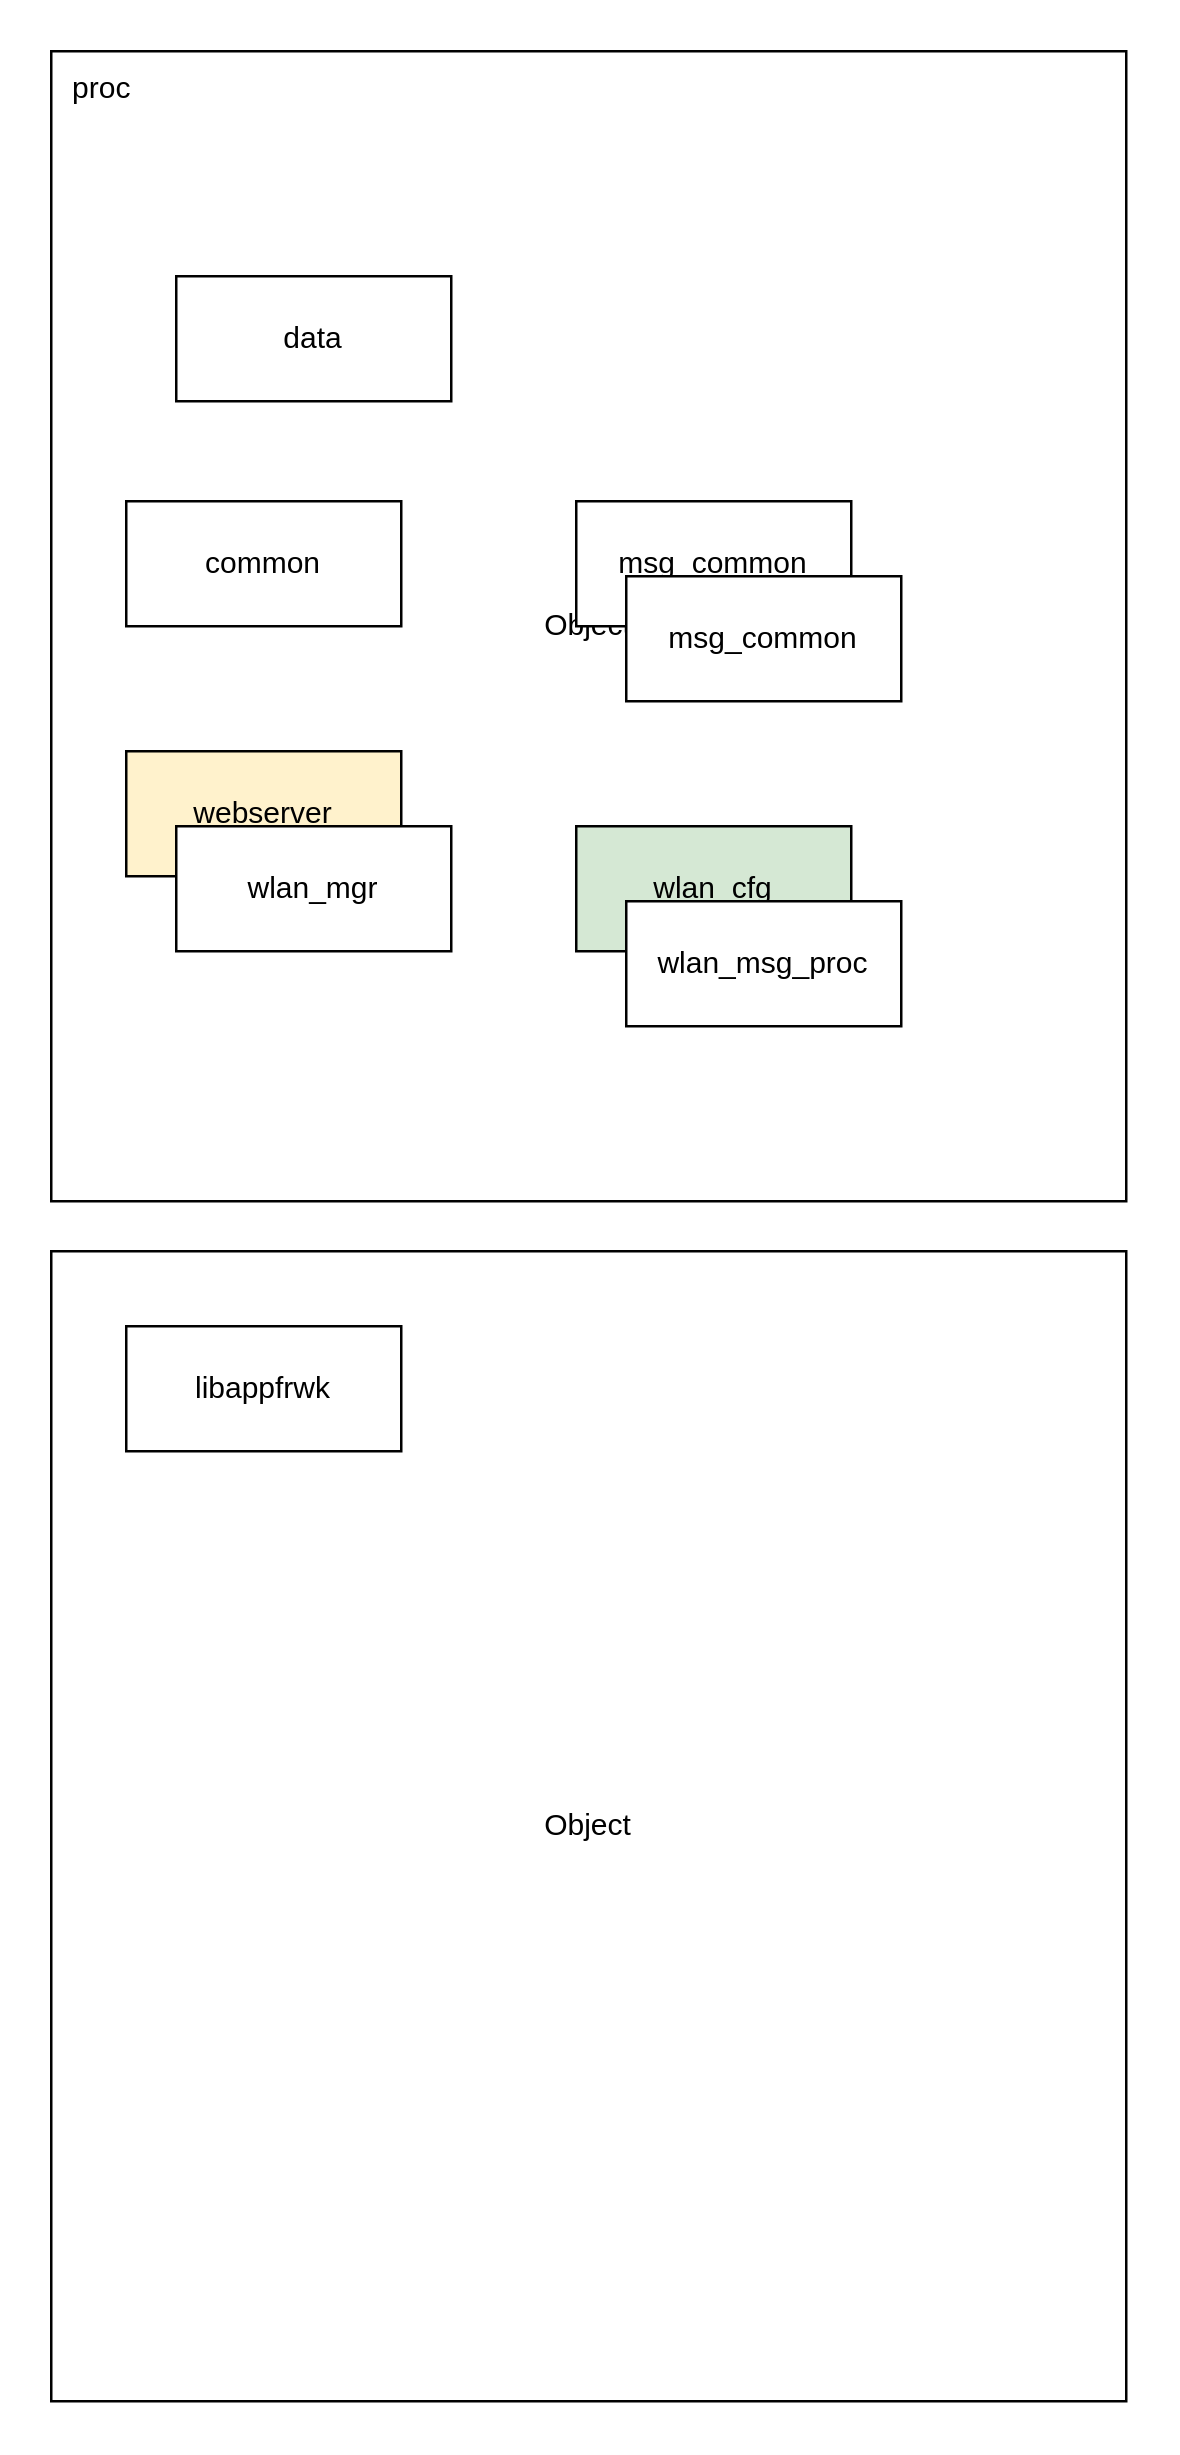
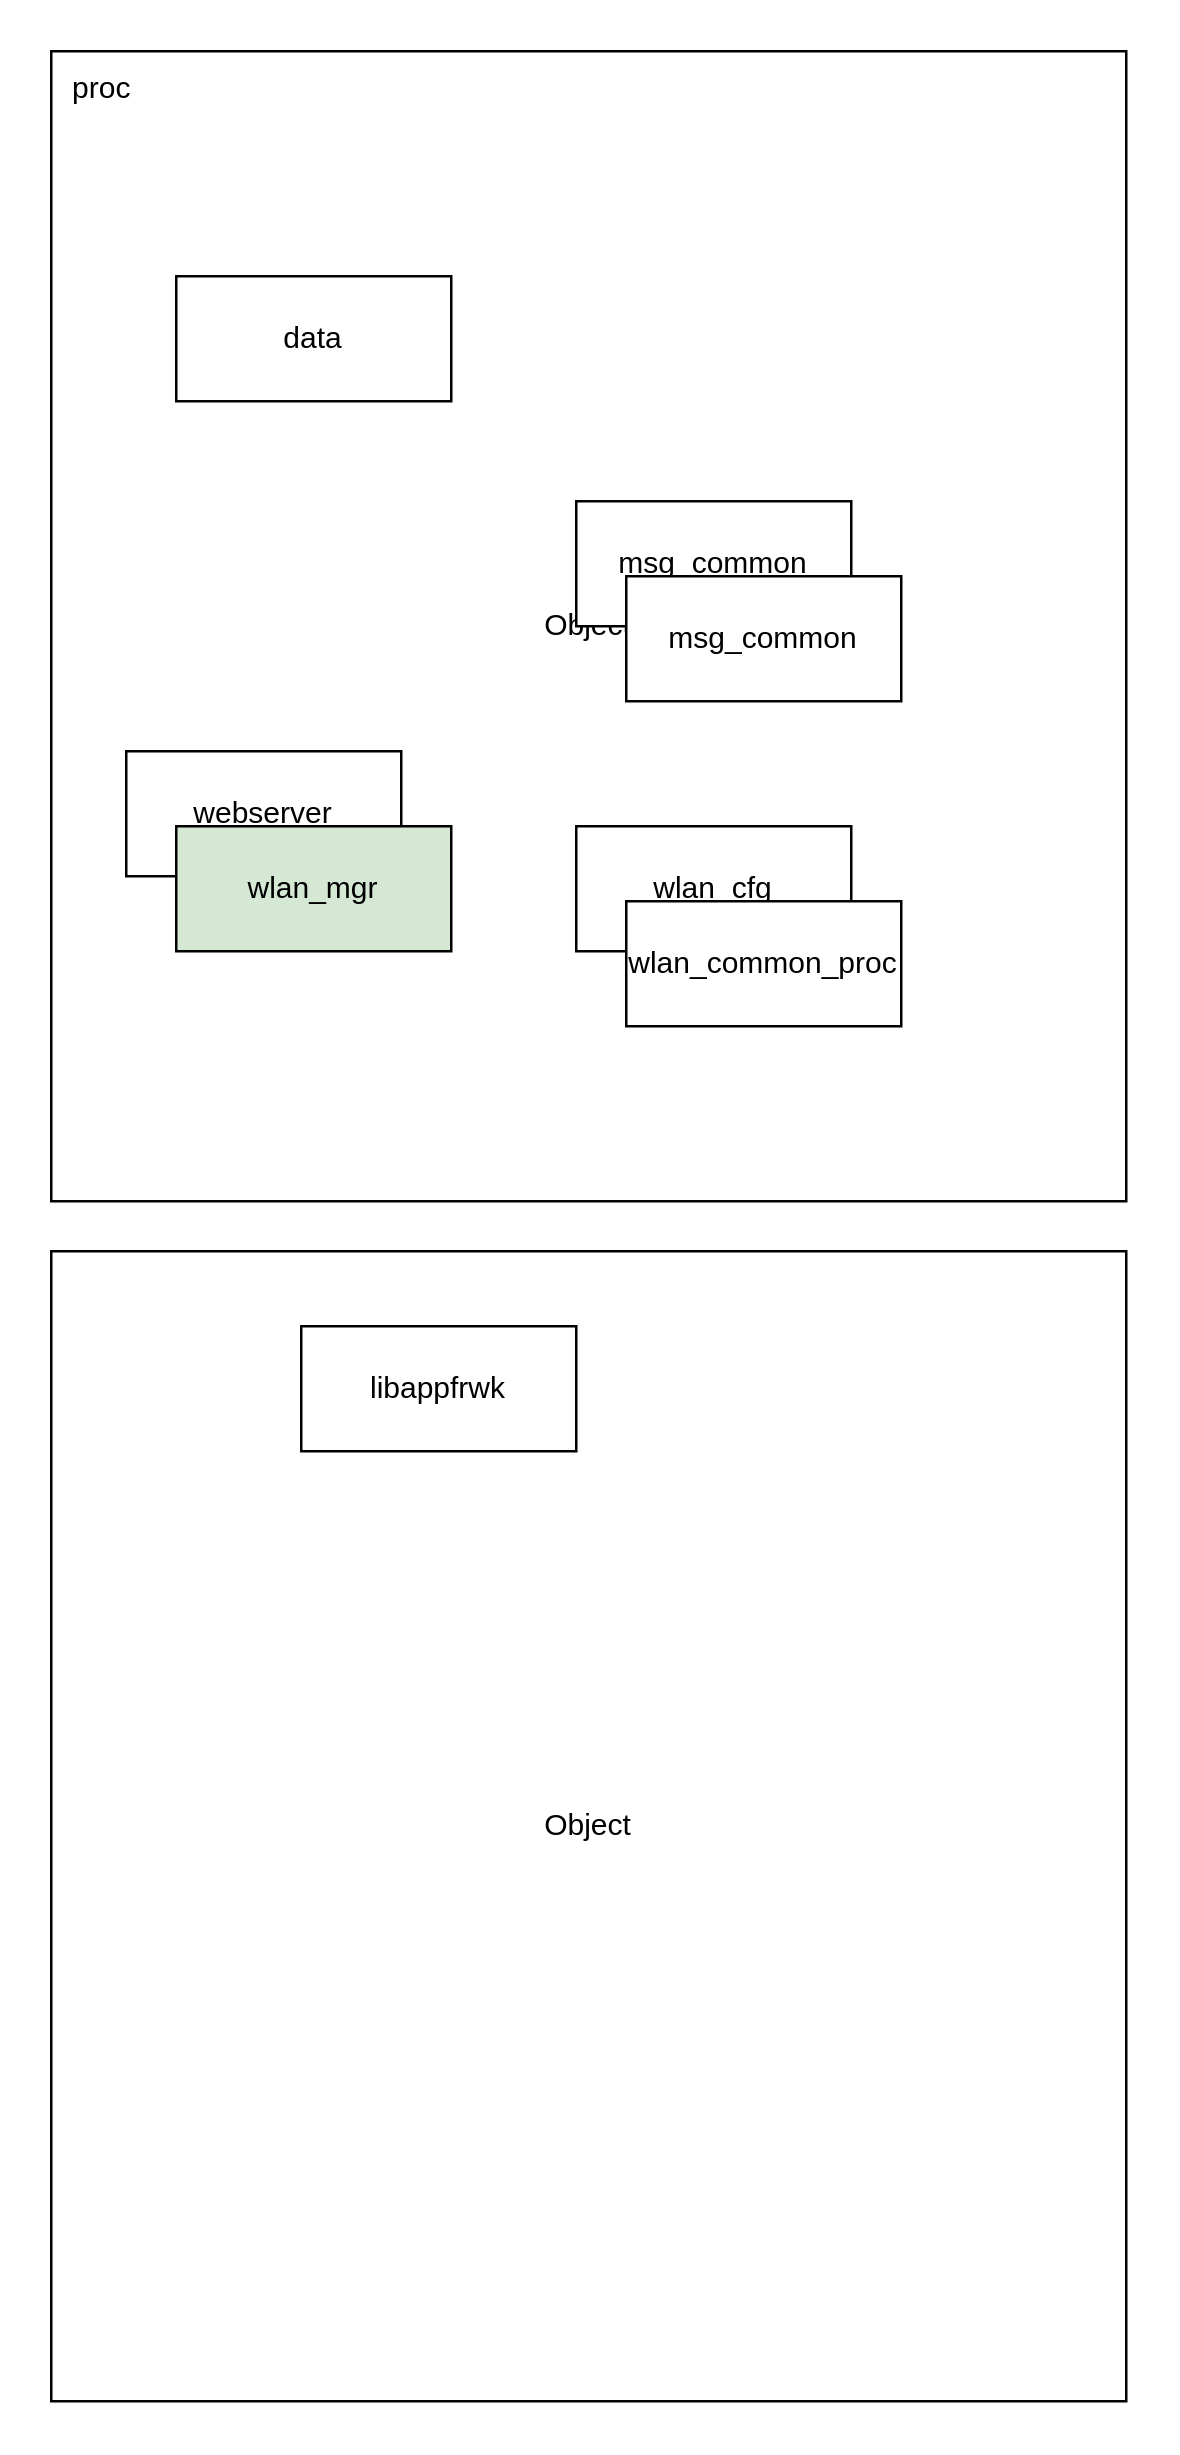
- <mxCell id="8" value="common" style="html=1;whiteSpace=wrap;" parent="1" vertex="1"><mxGeometry x="50" y="200" width="110" height="50" as="geometry" /></mxCell>
- <mxCell id="4" value="webserver" style="html=1;whiteSpace=wrap;fillColor=#fff2cc;" parent="1" vertex="1"><mxGeometry x="50" y="300" width="110" height="50" as="geometry" /></mxCell>
+ <mxCell id="4" value="webserver" style="html=1;whiteSpace=wrap;" parent="1" vertex="1"><mxGeometry x="50" y="300" width="110" height="50" as="geometry" /></mxCell>
- <mxCell id="5" value="wlan_mgr" style="html=1;whiteSpace=wrap;" parent="1" vertex="1"><mxGeometry x="70" y="330" width="110" height="50" as="geometry" /></mxCell>
+ <mxCell id="5" value="wlan_mgr" style="html=1;whiteSpace=wrap;fillColor=#d5e8d4;" parent="1" vertex="1"><mxGeometry x="70" y="330" width="110" height="50" as="geometry" /></mxCell>
- <mxCell id="6" value="wlan_cfg" style="html=1;whiteSpace=wrap;fillColor=#d5e8d4;" parent="1" vertex="1"><mxGeometry x="230" y="330" width="110" height="50" as="geometry" /></mxCell>
+ <mxCell id="6" value="wlan_cfg" style="html=1;whiteSpace=wrap;" parent="1" vertex="1"><mxGeometry x="230" y="330" width="110" height="50" as="geometry" /></mxCell>
- <mxCell id="7" value="wlan_msg_proc" style="html=1;whiteSpace=wrap;" parent="1" vertex="1"><mxGeometry x="250" y="360" width="110" height="50" as="geometry" /></mxCell>
+ <mxCell id="7" value="wlan_common_proc" style="html=1;whiteSpace=wrap;" parent="1" vertex="1"><mxGeometry x="250" y="360" width="110" height="50" as="geometry" /></mxCell>
- <mxCell id="12" value="libappfrwk" style="html=1;whiteSpace=wrap;" parent="1" vertex="1"><mxGeometry x="50" y="530" width="110" height="50" as="geometry" /></mxCell>
+ <mxCell id="12" value="libappfrwk" style="html=1;whiteSpace=wrap;" parent="1" vertex="1"><mxGeometry x="120" y="530" width="110" height="50" as="geometry" /></mxCell>
